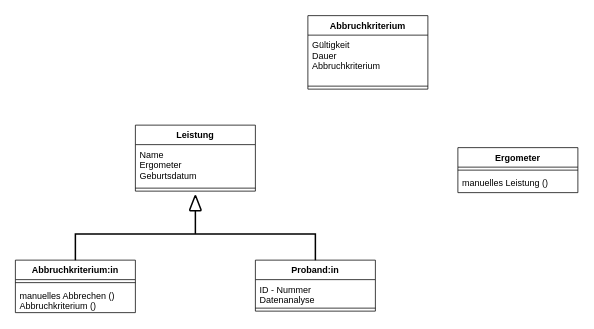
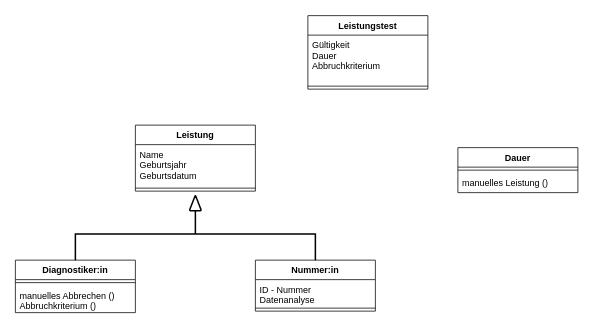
- <mxCell id="14" value="Abbruchkriterium" style="swimlane;fontStyle=1;align=center;verticalAlign=top;childLayout=stackLayout;horizontal=1;startSize=26;horizontalStack=0;resizeParent=1;resizeParentMax=0;resizeLast=0;collapsible=1;marginBottom=0;" vertex="1" parent="1"><mxGeometry x="410" y="20" width="160" height="98" as="geometry" /></mxCell>
+ <mxCell id="14" value="Leistungstest" style="swimlane;fontStyle=1;align=center;verticalAlign=top;childLayout=stackLayout;horizontal=1;startSize=26;horizontalStack=0;resizeParent=1;resizeParentMax=0;resizeLast=0;collapsible=1;marginBottom=0;" vertex="1" parent="1"><mxGeometry x="410" y="20" width="160" height="98" as="geometry" /></mxCell>
- <mxCell id="3" value="Name&#10;Ergometer&#10;Geburtsdatum&#10;" style="text;strokeColor=none;fillColor=none;align=left;verticalAlign=top;spacingLeft=4;spacingRight=4;overflow=hidden;rotatable=0;points=[[0,0.5],[1,0.5]];portConstraint=eastwest;" vertex="1" parent="2"><mxGeometry y="26" width="160" height="54" as="geometry" /></mxCell>
+ <mxCell id="3" value="Name&#10;Geburtsjahr&#10;Geburtsdatum&#10;" style="text;strokeColor=none;fillColor=none;align=left;verticalAlign=top;spacingLeft=4;spacingRight=4;overflow=hidden;rotatable=0;points=[[0,0.5],[1,0.5]];portConstraint=eastwest;" vertex="1" parent="2"><mxGeometry y="26" width="160" height="54" as="geometry" /></mxCell>
- <mxCell id="11" value="Ergometer" style="swimlane;fontStyle=1;align=center;verticalAlign=top;childLayout=stackLayout;horizontal=1;startSize=26;horizontalStack=0;resizeParent=1;resizeParentMax=0;resizeLast=0;collapsible=1;marginBottom=0;" vertex="1" parent="1"><mxGeometry x="610" y="196" width="160" height="60" as="geometry" /></mxCell>
+ <mxCell id="11" value="Dauer" style="swimlane;fontStyle=1;align=center;verticalAlign=top;childLayout=stackLayout;horizontal=1;startSize=26;horizontalStack=0;resizeParent=1;resizeParentMax=0;resizeLast=0;collapsible=1;marginBottom=0;" vertex="1" parent="1"><mxGeometry x="610" y="196" width="160" height="60" as="geometry" /></mxCell>
- <mxCell id="5" value="Abbruchkriterium:in" style="swimlane;fontStyle=1;align=center;verticalAlign=top;childLayout=stackLayout;horizontal=1;startSize=26;horizontalStack=0;resizeParent=1;resizeParentMax=0;resizeLast=0;collapsible=1;marginBottom=0;" vertex="1" parent="1"><mxGeometry x="20" y="346" width="160" height="70" as="geometry" /></mxCell>
+ <mxCell id="5" value="Diagnostiker:in" style="swimlane;fontStyle=1;align=center;verticalAlign=top;childLayout=stackLayout;horizontal=1;startSize=26;horizontalStack=0;resizeParent=1;resizeParentMax=0;resizeLast=0;collapsible=1;marginBottom=0;" vertex="1" parent="1"><mxGeometry x="20" y="346" width="160" height="70" as="geometry" /></mxCell>
- <mxCell id="8" value="Proband:in" style="swimlane;fontStyle=1;align=center;verticalAlign=top;childLayout=stackLayout;horizontal=1;startSize=26;horizontalStack=0;resizeParent=1;resizeParentMax=0;resizeLast=0;collapsible=1;marginBottom=0;" vertex="1" parent="1"><mxGeometry x="340" y="346" width="160" height="68" as="geometry" /></mxCell>
+ <mxCell id="8" value="Nummer:in" style="swimlane;fontStyle=1;align=center;verticalAlign=top;childLayout=stackLayout;horizontal=1;startSize=26;horizontalStack=0;resizeParent=1;resizeParentMax=0;resizeLast=0;collapsible=1;marginBottom=0;" vertex="1" parent="1"><mxGeometry x="340" y="346" width="160" height="68" as="geometry" /></mxCell>
